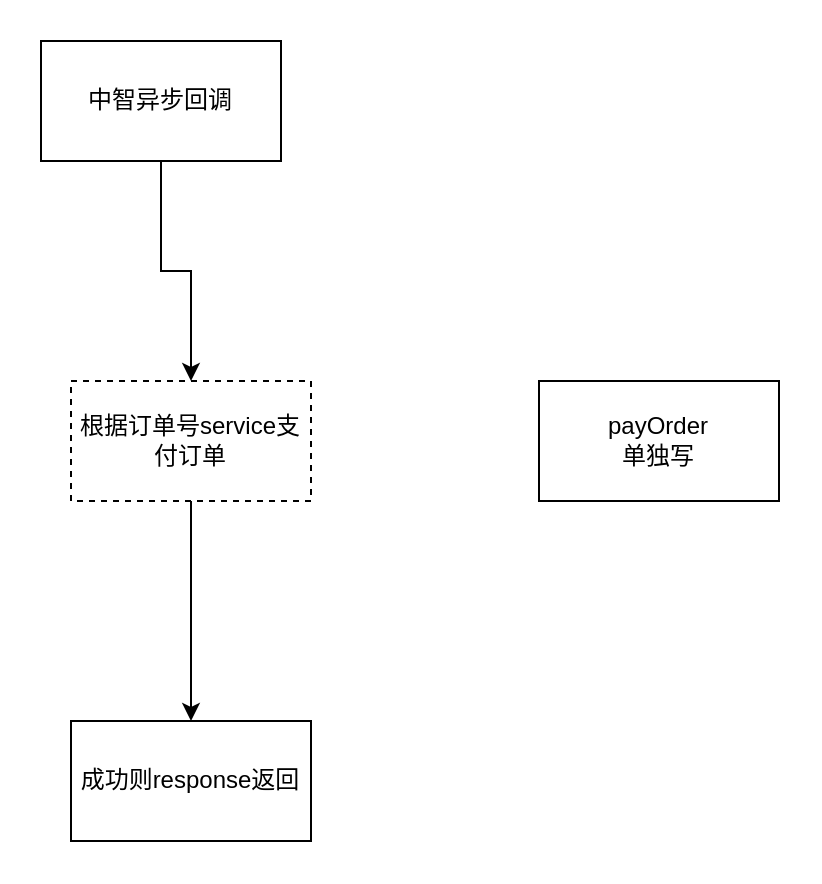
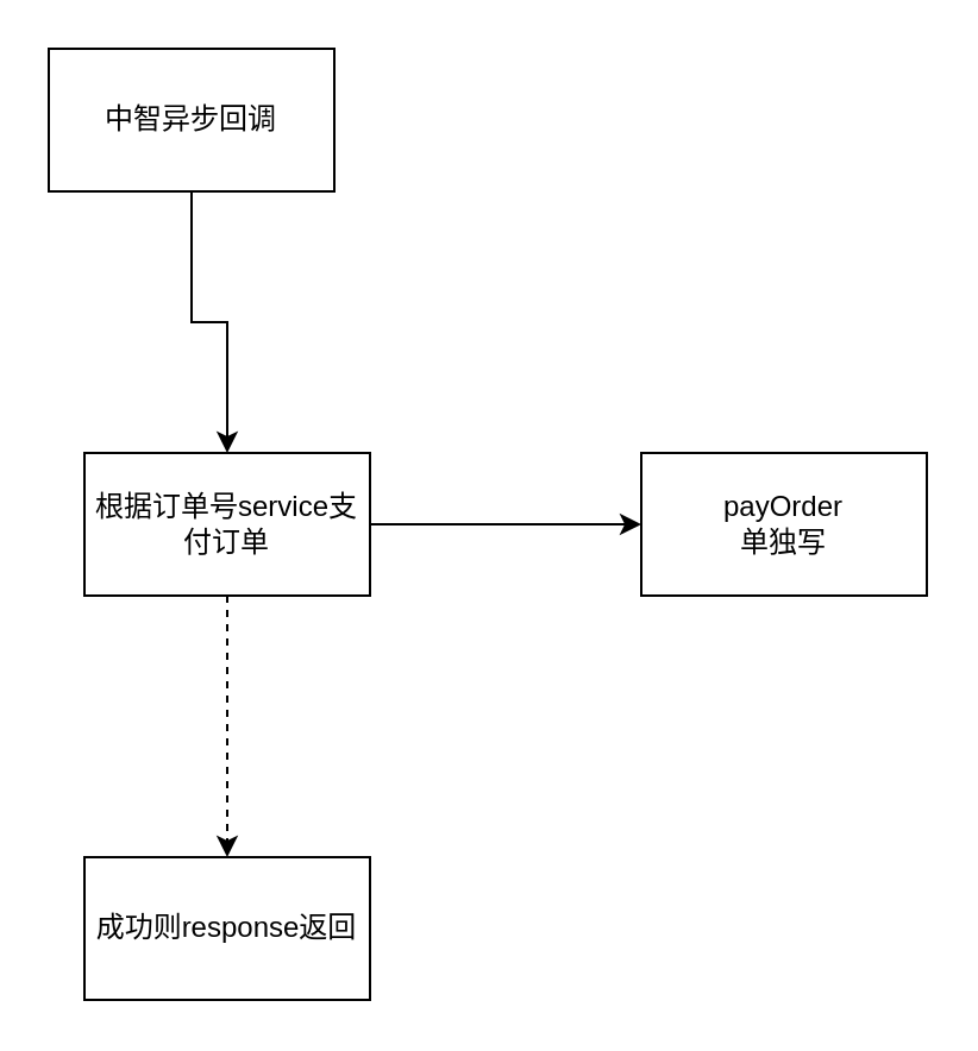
- <mxCell id="6" value="根据订单号service支付订单" style="rounded=0;whiteSpace=wrap;html=1;dashed=1;" vertex="1" parent="1"><mxGeometry x="35" y="190" width="120" height="60" as="geometry" /></mxCell>
+ <mxCell id="6" value="根据订单号service支付订单" style="rounded=0;whiteSpace=wrap;html=1;" vertex="1" parent="1"><mxGeometry x="35" y="190" width="120" height="60" as="geometry" /></mxCell>
+ <mxCell id="5" style="edgeStyle=orthogonalEdgeStyle;rounded=0;orthogonalLoop=1;jettySize=auto;html=1;entryX=0;entryY=0.5;entryDx=0;entryDy=0;" edge="1" parent="1" source="6" target="8"><mxGeometry relative="1" as="geometry" /></mxCell>
- <mxCell id="4" style="edgeStyle=orthogonalEdgeStyle;rounded=0;orthogonalLoop=1;jettySize=auto;html=1;" edge="1" parent="1" source="6" target="7"><mxGeometry relative="1" as="geometry" /></mxCell>
+ <mxCell id="4" style="edgeStyle=orthogonalEdgeStyle;rounded=0;orthogonalLoop=1;jettySize=auto;html=1;dashed=1;" edge="1" parent="1" source="6" target="7"><mxGeometry relative="1" as="geometry" /></mxCell>
